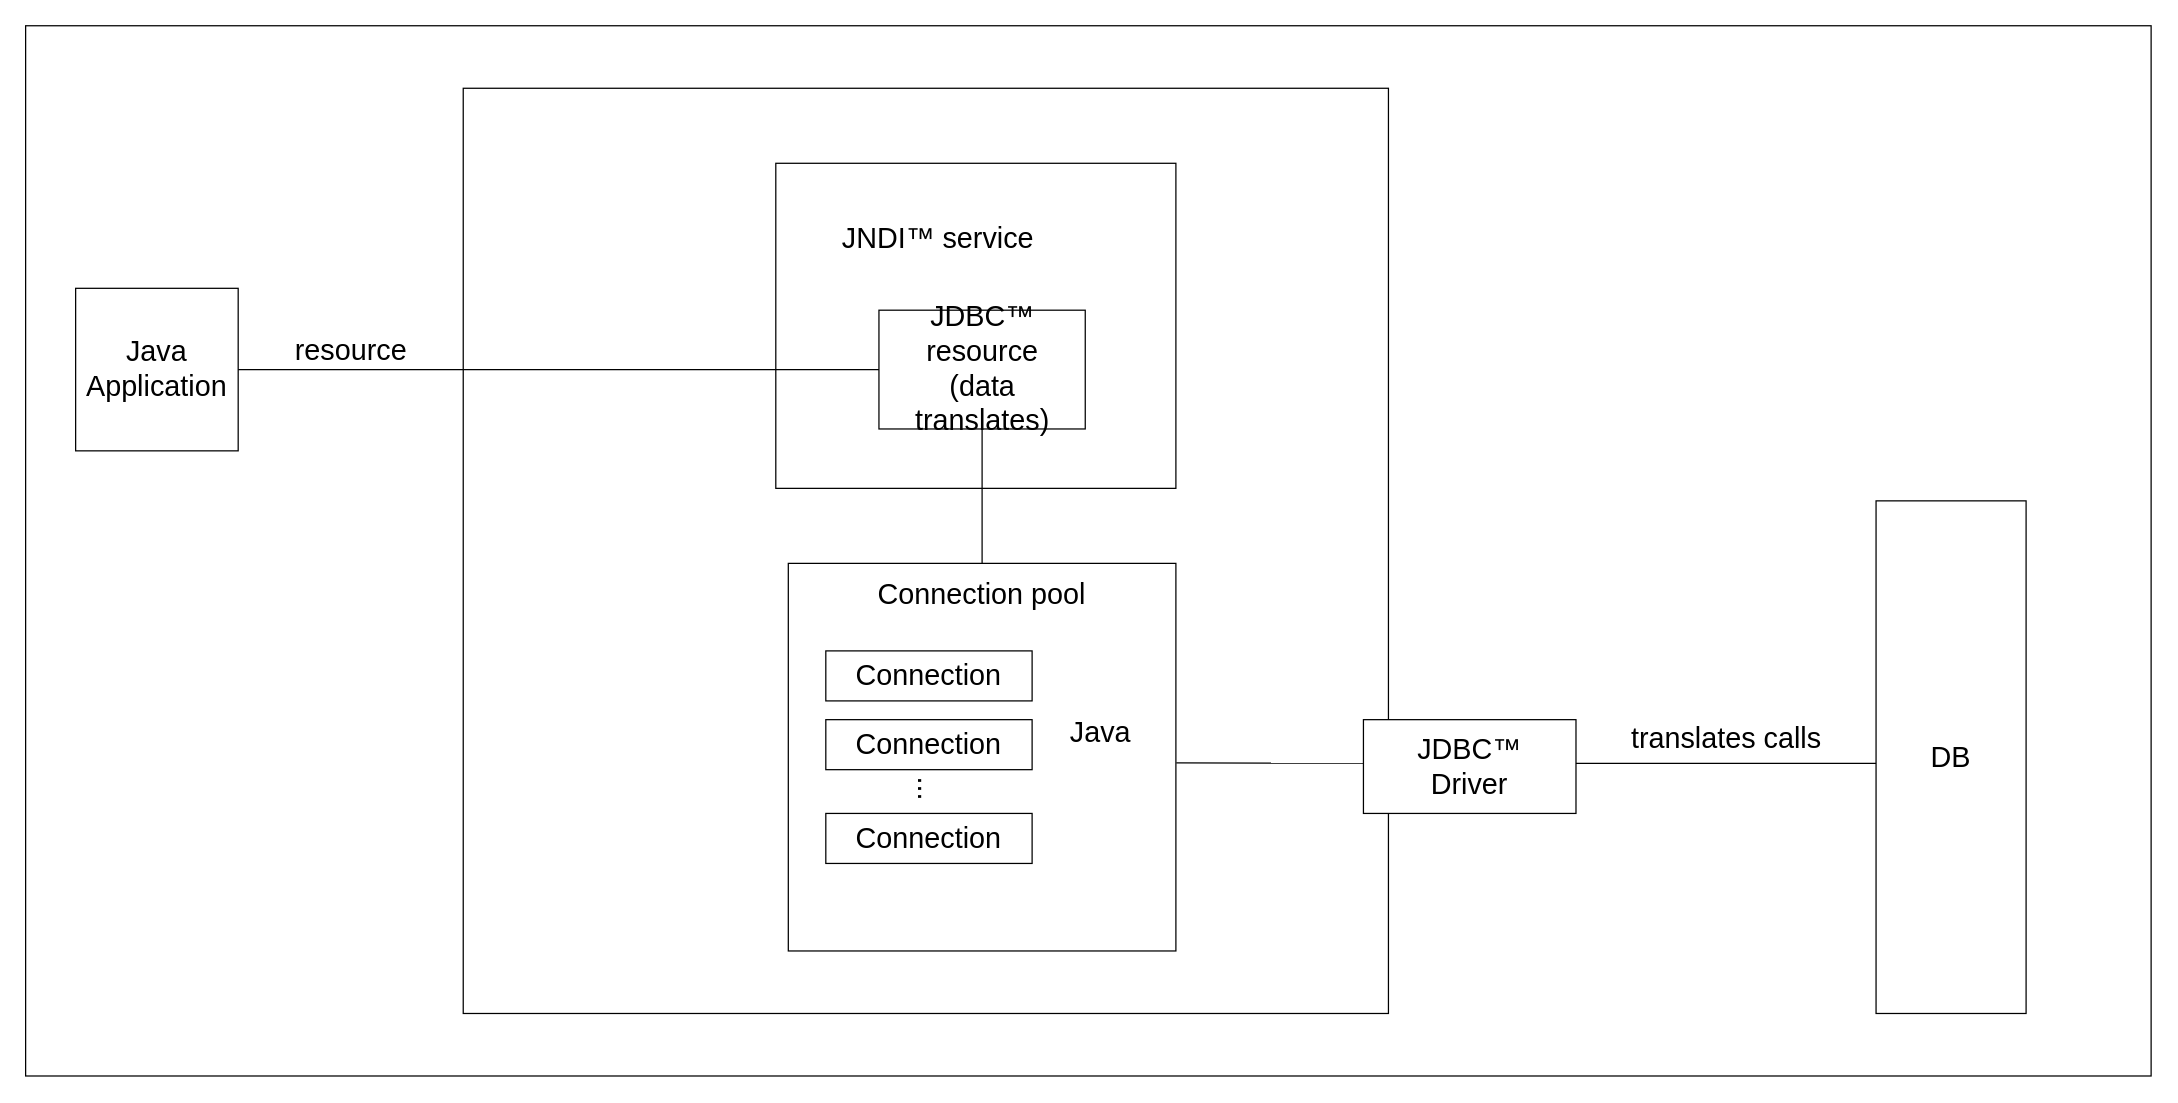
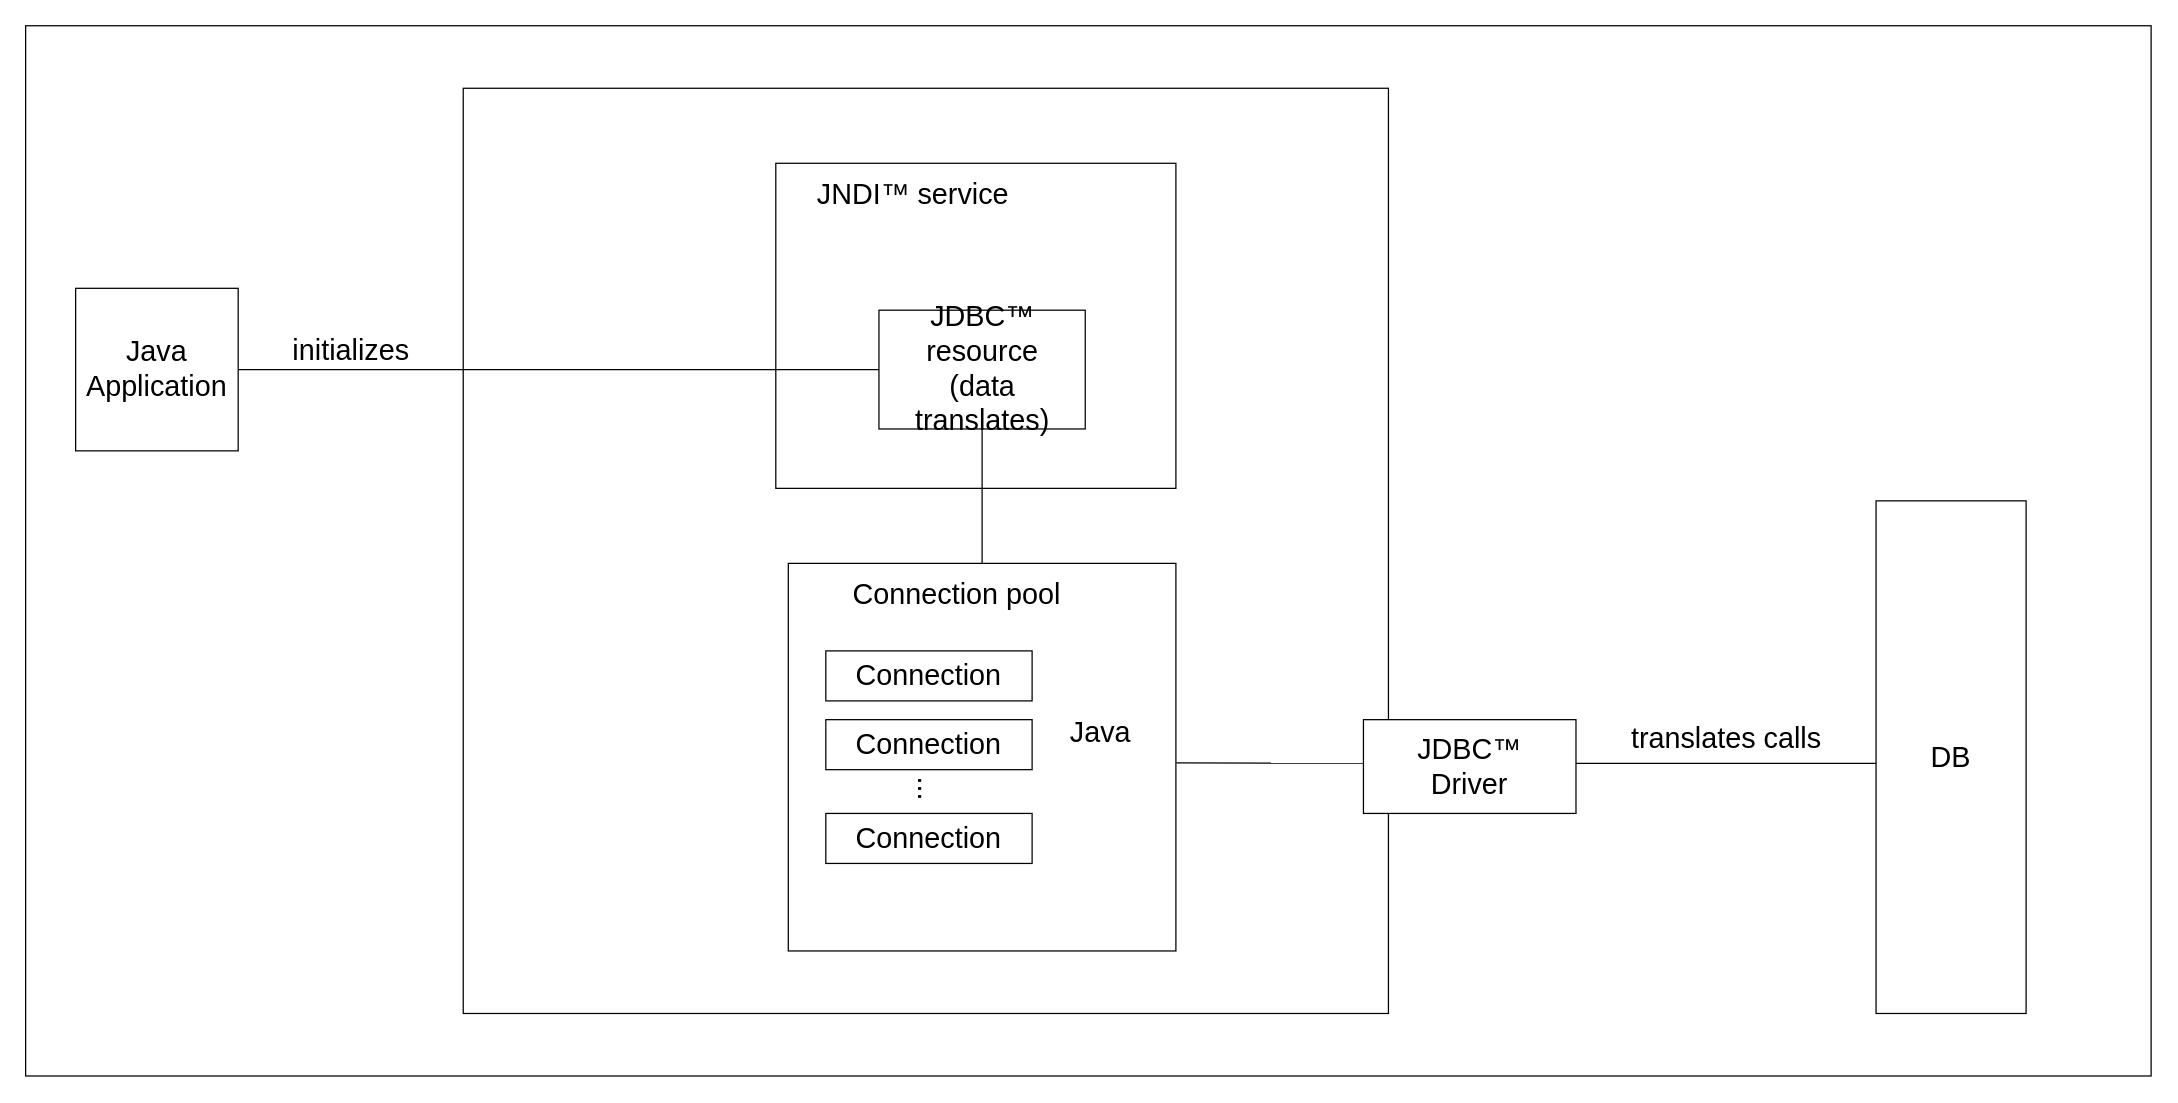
- <mxCell id="22" value="JNDI™ service" style="text;html=1;strokeColor=none;fillColor=default;align=center;verticalAlign=middle;whiteSpace=wrap;rounded=0;fontSize=23;" vertex="1" parent="1"><mxGeometry x="660" y="175" width="180" height="30" as="geometry" /></mxCell>
+ <mxCell id="22" value="JNDI™ service" style="text;html=1;strokeColor=none;fillColor=default;align=center;verticalAlign=middle;whiteSpace=wrap;rounded=0;fontSize=23;" vertex="1" parent="1"><mxGeometry x="640" y="140" width="180" height="30" as="geometry" /></mxCell>
- <mxCell id="17" value="resource" style="text;html=1;align=center;verticalAlign=middle;resizable=0;points=[];autosize=1;strokeColor=none;fillColor=none;fontSize=23;" vertex="1" parent="1"><mxGeometry x="220" y="260" width="120" height="40" as="geometry" /></mxCell>
+ <mxCell id="17" value="initializes" style="text;html=1;align=center;verticalAlign=middle;resizable=0;points=[];autosize=1;strokeColor=none;fillColor=none;fontSize=23;" vertex="1" parent="1"><mxGeometry x="220" y="260" width="120" height="40" as="geometry" /></mxCell>
- <mxCell id="8" value="Connection pool" style="text;html=1;strokeColor=none;fillColor=none;align=center;verticalAlign=middle;whiteSpace=wrap;rounded=0;fontSize=23;" vertex="1" parent="1"><mxGeometry x="690" y="460" width="190" height="30" as="geometry" /></mxCell>
+ <mxCell id="8" value="Connection pool" style="text;html=1;strokeColor=none;fillColor=none;align=center;verticalAlign=middle;whiteSpace=wrap;rounded=0;fontSize=23;" vertex="1" parent="1"><mxGeometry x="670" y="460" width="190" height="30" as="geometry" /></mxCell>
